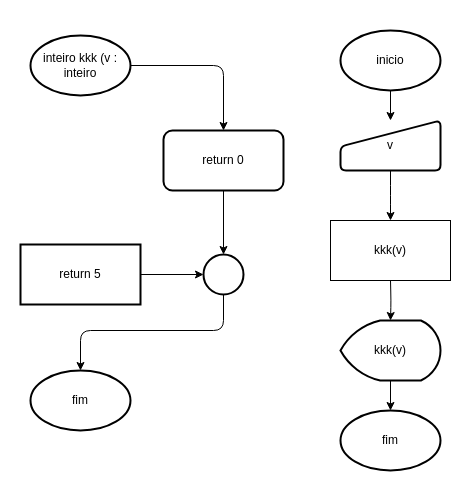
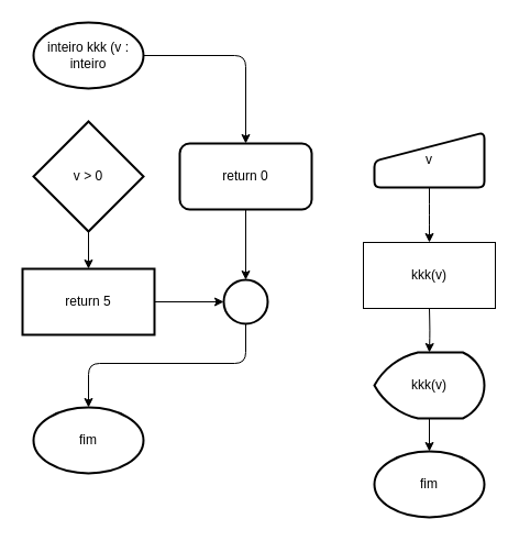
- <mxCell id="3" value="inicio" style="strokeWidth=2;html=1;shape=mxgraph.flowchart.start_1;whiteSpace=wrap;" vertex="1" parent="1"><mxGeometry x="340" y="30" width="100" height="60" as="geometry" /></mxCell>
- <mxCell id="11" value="inteiro kkk (v : inteiro" style="strokeWidth=2;html=1;shape=mxgraph.flowchart.start_1;whiteSpace=wrap;" vertex="1" parent="1"><mxGeometry x="30" y="35" width="100" height="60" as="geometry" /></mxCell>
+ <mxCell id="11" value="inteiro kkk (v : inteiro" style="strokeWidth=2;html=1;shape=mxgraph.flowchart.start_1;whiteSpace=wrap;" vertex="1" parent="1"><mxGeometry x="30" y="20" width="100" height="60" as="geometry" /></mxCell>
- <mxCell id="2" value="" style="edgeStyle=orthogonalEdgeStyle;html=1;" edge="1" parent="1" source="3" target="5"><mxGeometry relative="1" as="geometry" /></mxCell>
+ <mxCell id="15" value="v &amp;gt; 0" style="strokeWidth=2;html=1;shape=mxgraph.flowchart.decision;whiteSpace=wrap;" vertex="1" parent="1"><mxGeometry x="30" y="110" width="100" height="100" as="geometry" /></mxCell>
+ <mxCell id="14" value="" style="edgeStyle=orthogonalEdgeStyle;html=1;" edge="1" parent="1" source="15" target="17"><mxGeometry relative="1" as="geometry" /></mxCell>
